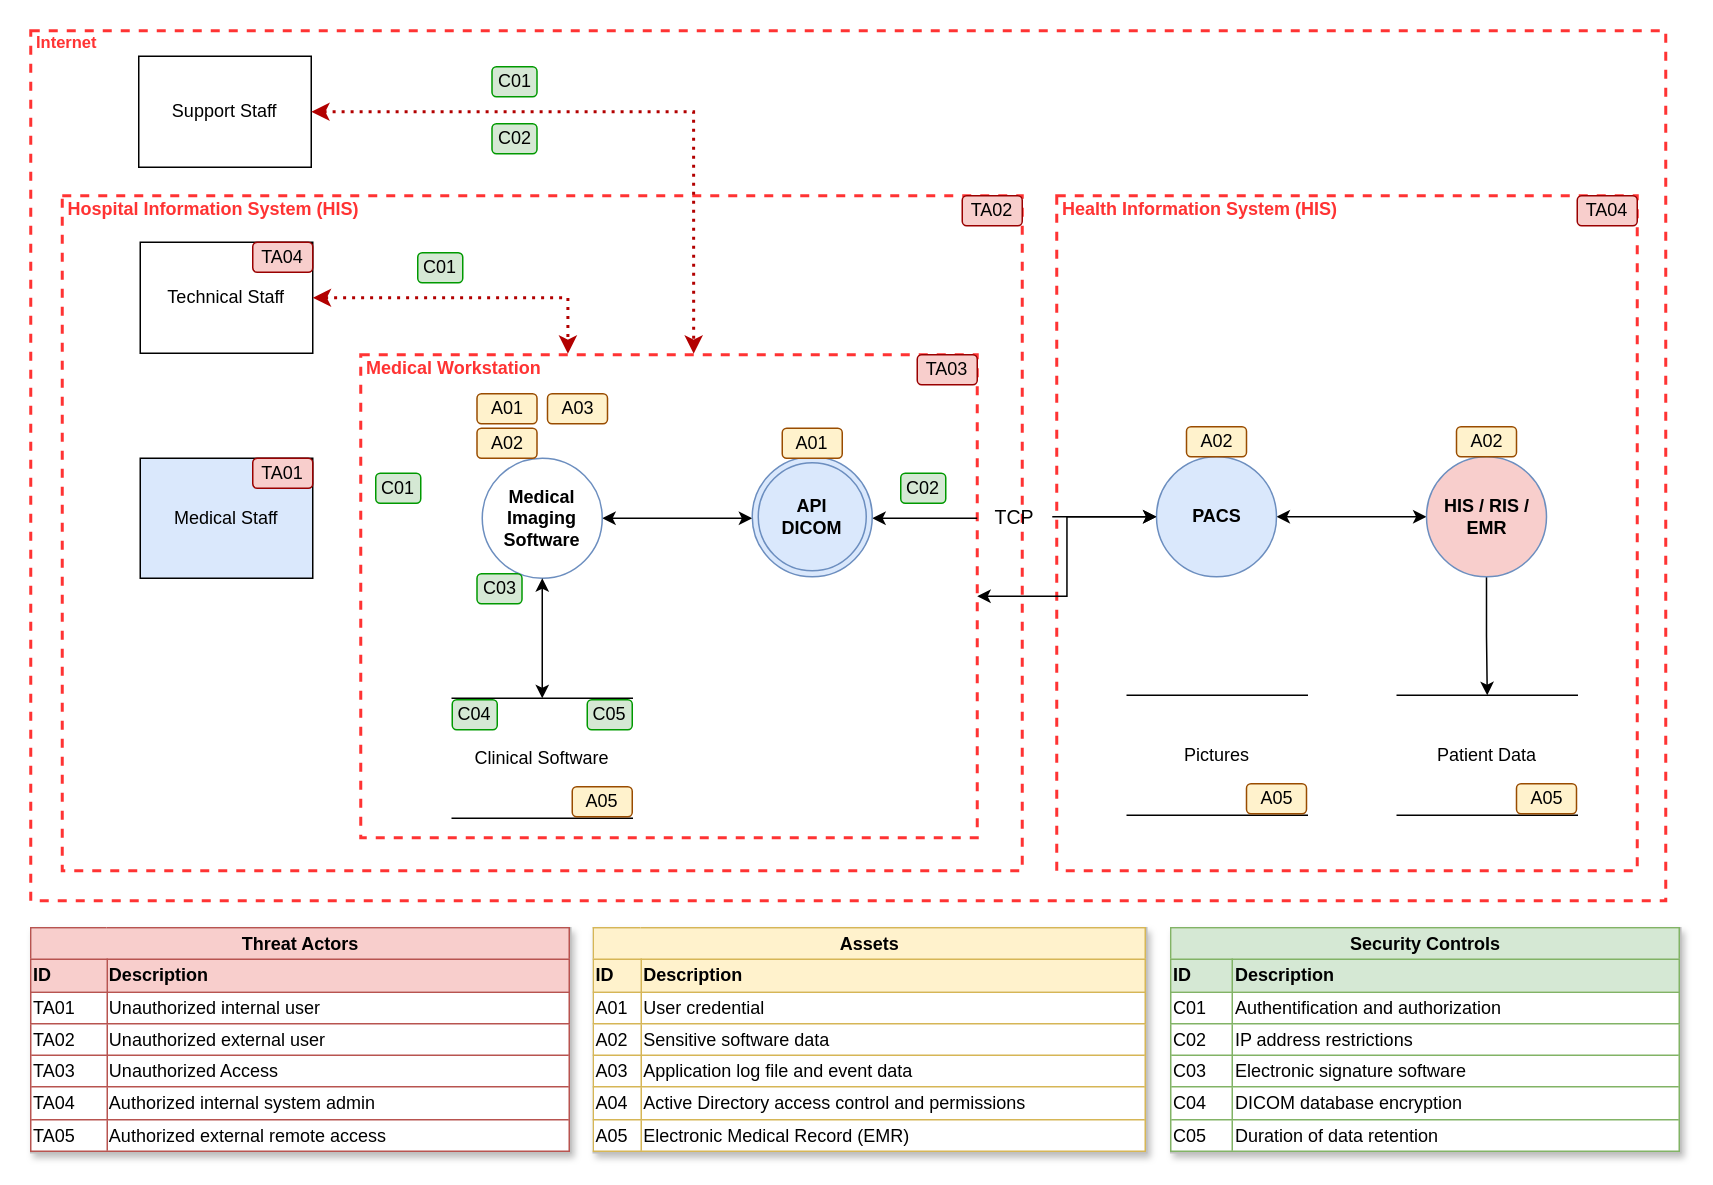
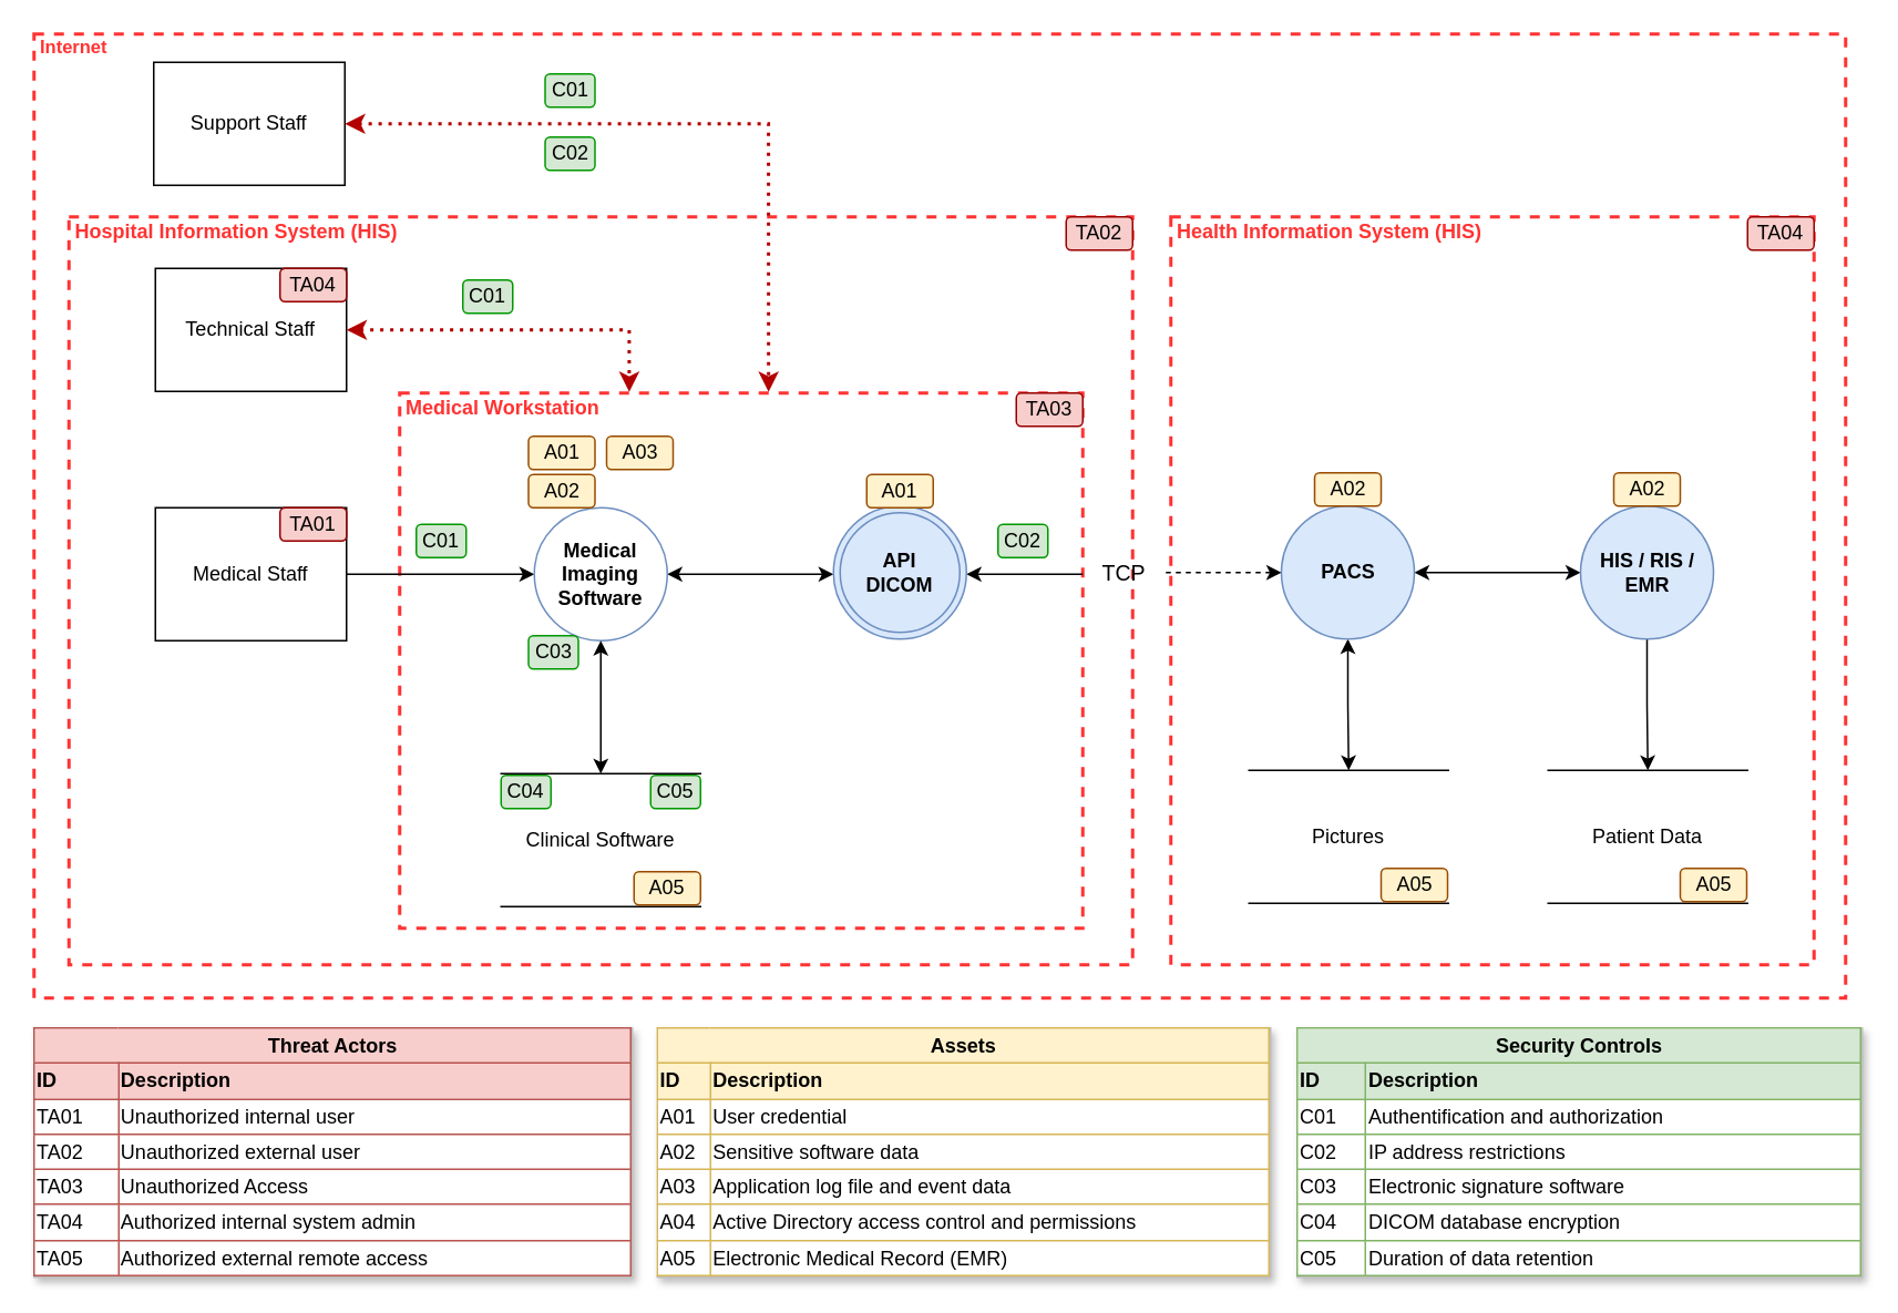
- <mxCell id="20" value="" style="edgeStyle=none;rounded=0;orthogonalLoop=1;jettySize=auto;html=1;fontSize=13;startArrow=none;startFill=1;entryX=0;entryY=0.5;entryDx=0;entryDy=0;exitX=1;exitY=0.5;exitDx=0;exitDy=0;" parent="1" source="45" target="14" edge="1"><mxGeometry relative="1" as="geometry"><mxPoint x="596" y="344" as="sourcePoint" /></mxGeometry></mxCell>
+ <mxCell id="20" value="" style="edgeStyle=none;rounded=0;orthogonalLoop=1;jettySize=auto;html=1;fontSize=13;startArrow=none;startFill=1;entryX=0;entryY=0.5;entryDx=0;entryDy=0;exitX=1;exitY=0.5;exitDx=0;exitDy=0;dashed=1;" parent="1" source="45" target="14" edge="1"><mxGeometry relative="1" as="geometry"><mxPoint x="596" y="344" as="sourcePoint" /></mxGeometry></mxCell>
- <mxCell id="16" value="HIS / RIS / EMR" style="ellipse;whiteSpace=wrap;html=1;aspect=fixed;fillColor=#f8cecc;strokeColor=#6c8ebf;fontStyle=1;" parent="1" vertex="1"><mxGeometry x="950.5" y="304" width="80" height="80" as="geometry" /></mxCell>
+ <mxCell id="16" value="HIS / RIS / EMR" style="ellipse;whiteSpace=wrap;html=1;aspect=fixed;fillColor=#dae8fc;strokeColor=#6c8ebf;fontStyle=1" parent="1" vertex="1"><mxGeometry x="950.5" y="304" width="80" height="80" as="geometry" /></mxCell>
- <mxCell id="32" value="Medical Staff" style="rounded=0;whiteSpace=wrap;html=1;fillColor=#dae8fc;" parent="31" vertex="1"><mxGeometry y="-10" width="115" height="80" as="geometry" /></mxCell>
+ <mxCell id="32" value="Medical Staff" style="rounded=0;whiteSpace=wrap;html=1;" parent="31" vertex="1"><mxGeometry y="-10" width="115" height="80" as="geometry" /></mxCell>
+ <mxCell id="6" value="" style="edgeStyle=none;rounded=0;orthogonalLoop=1;jettySize=auto;html=1;fontSize=13;startArrow=none;startFill=0;entryX=0;entryY=0.5;entryDx=0;entryDy=0;" parent="1" source="32" target="8" edge="1"><mxGeometry relative="1" as="geometry" /></mxCell>
- <mxCell id="13" value="" style="edgeStyle=orthogonalEdgeStyle;rounded=0;orthogonalLoop=1;jettySize=auto;html=1;startArrow=classic;startFill=1;" parent="1" source="14" target="5" edge="1"><mxGeometry relative="1" as="geometry" /></mxCell>
+ <mxCell id="13" value="" style="edgeStyle=orthogonalEdgeStyle;rounded=0;orthogonalLoop=1;jettySize=auto;html=1;startArrow=classic;startFill=1;" parent="1" source="14" target="43" edge="1"><mxGeometry relative="1" as="geometry" /></mxCell>
